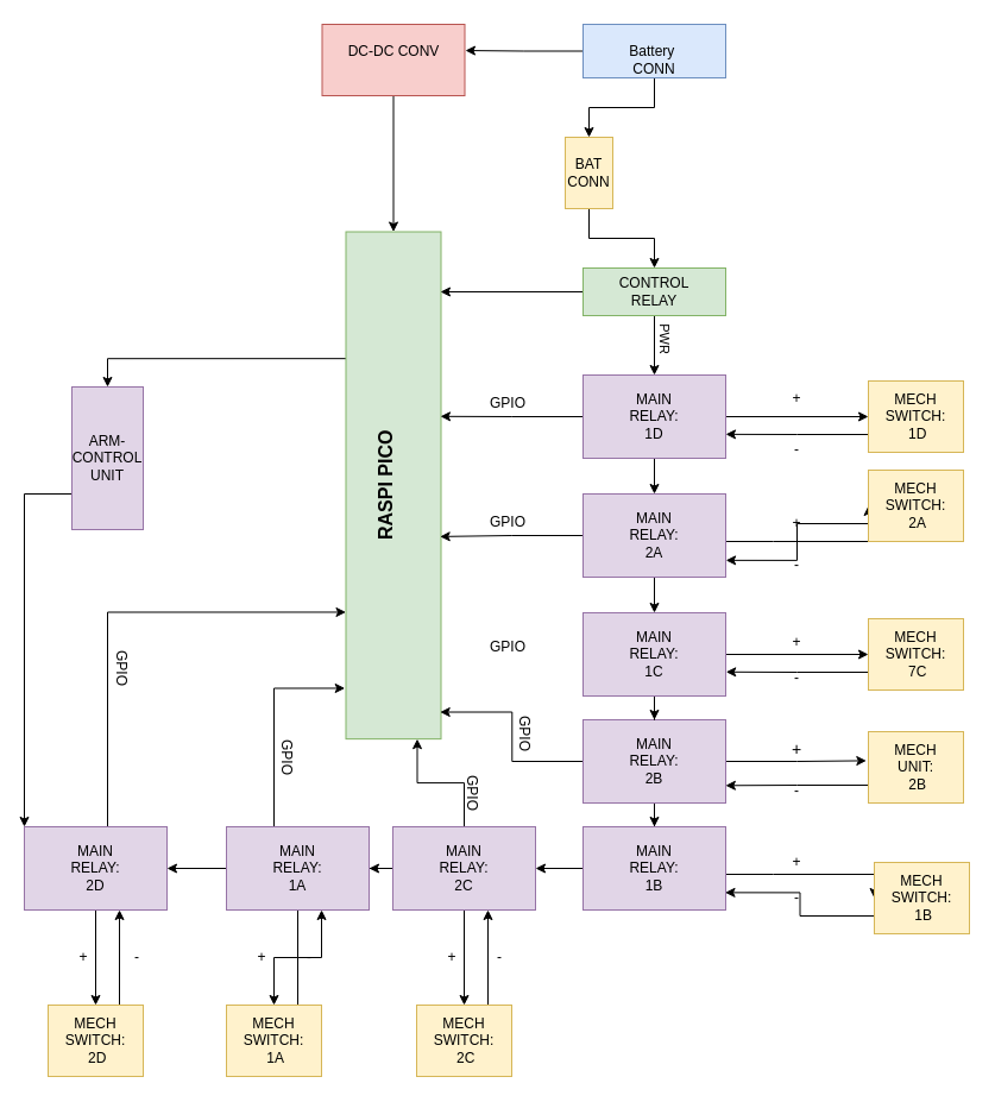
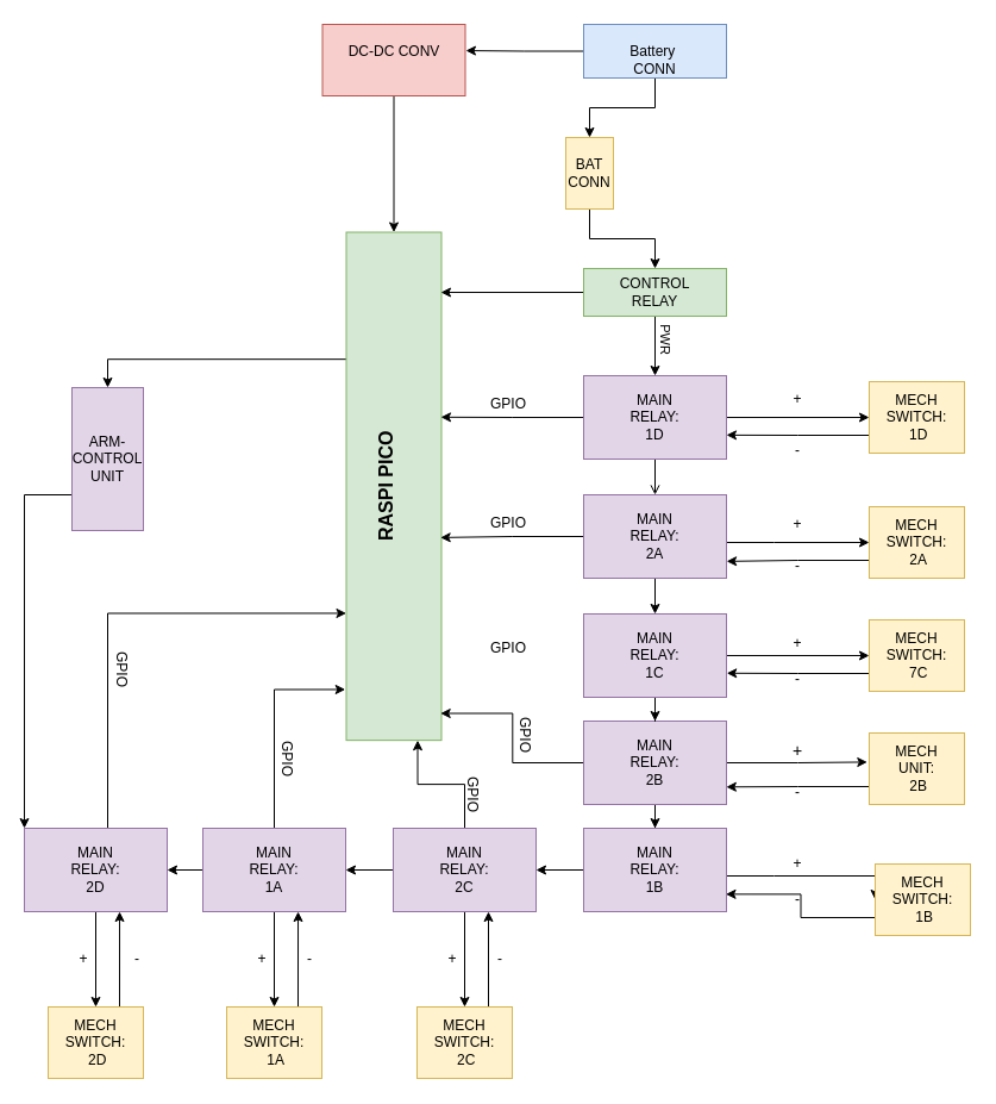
- <mxCell id="13" value="" style="edgeStyle=orthogonalEdgeStyle;rounded=0;orthogonalLoop=1;jettySize=auto;html=1;" parent="1" source="15" target="24" edge="1"><mxGeometry relative="1" as="geometry" /></mxCell>
+ <mxCell id="13" value="" style="edgeStyle=orthogonalEdgeStyle;rounded=0;orthogonalLoop=1;jettySize=auto;html=1;endArrow=open;" parent="1" source="15" target="24" edge="1"><mxGeometry relative="1" as="geometry" /></mxCell>
- <mxCell id="51" value="&lt;div&gt;MECH&lt;/div&gt;&lt;div&gt;SWITCH:&lt;/div&gt;&lt;div&gt;&amp;nbsp;2A&lt;br&gt;&lt;/div&gt;" style="rounded=0;whiteSpace=wrap;html=1;fillColor=#fff2cc;strokeColor=#d6b656;" parent="1" vertex="1"><mxGeometry x="730" y="395" width="80" height="60" as="geometry" /></mxCell>
+ <mxCell id="51" value="&lt;div&gt;MECH&lt;/div&gt;&lt;div&gt;SWITCH:&lt;/div&gt;&lt;div&gt;&amp;nbsp;2A&lt;br&gt;&lt;/div&gt;" style="rounded=0;whiteSpace=wrap;html=1;fillColor=#fff2cc;strokeColor=#d6b656;" parent="1" vertex="1"><mxGeometry x="730" y="425" width="80" height="60" as="geometry" /></mxCell>
- <mxCell id="45" value="&lt;div&gt;MAIN &lt;br&gt;&lt;/div&gt;&lt;div&gt;RELAY: &lt;br&gt;&lt;/div&gt;&lt;div&gt;1A&lt;br&gt;&lt;/div&gt;" style="rounded=0;whiteSpace=wrap;html=1;fillColor=#e1d5e7;strokeColor=#9673a6;" parent="1" vertex="1"><mxGeometry x="190" y="695" width="120" height="70" as="geometry" /></mxCell>
+ <mxCell id="45" value="&lt;div&gt;MAIN &lt;br&gt;&lt;/div&gt;&lt;div&gt;RELAY: &lt;br&gt;&lt;/div&gt;&lt;div&gt;1A&lt;br&gt;&lt;/div&gt;" style="rounded=0;whiteSpace=wrap;html=1;fillColor=#e1d5e7;strokeColor=#9673a6;" parent="1" vertex="1"><mxGeometry x="170" y="695" width="120" height="70" as="geometry" /></mxCell>
